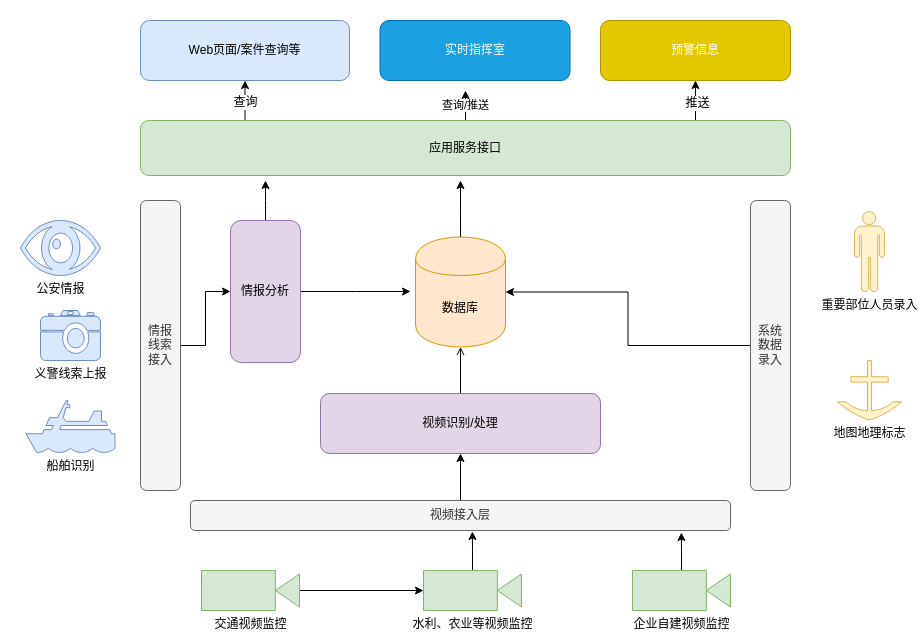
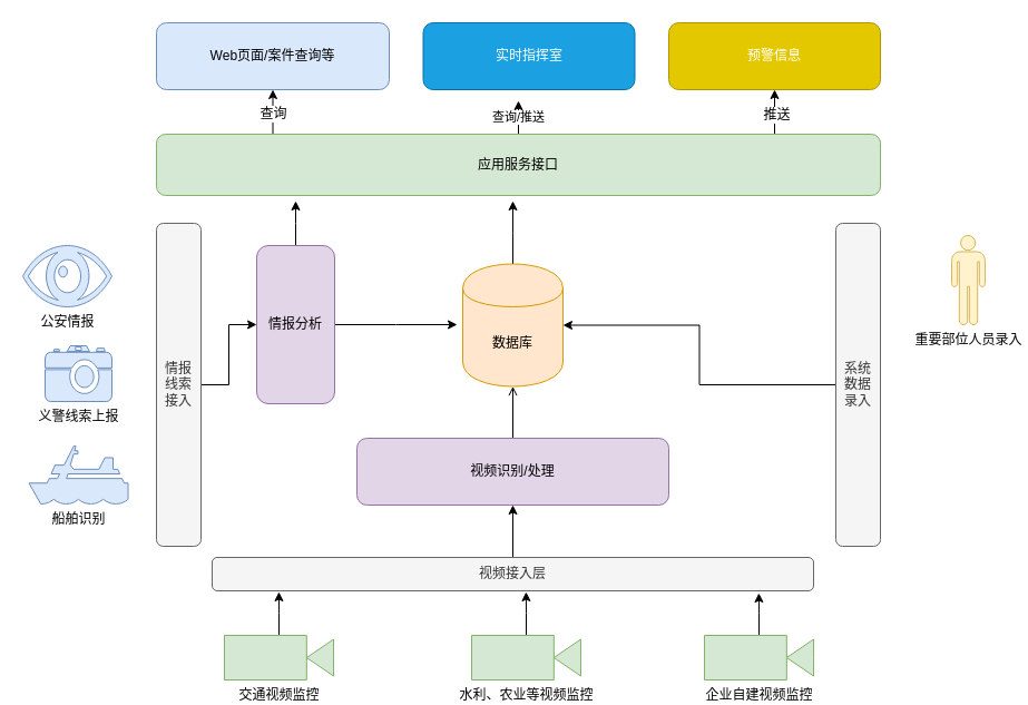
- <mxCell id="18" value="地图地理标志" style="shape=mxgraph.signs.transportation.anchor_4;html=1;pointerEvents=1;fillColor=#fff2cc;strokeColor=#d6b656;verticalLabelPosition=bottom;verticalAlign=top;align=center;" vertex="1" parent="1"><mxGeometry x="837" y="360" width="64" height="59" as="geometry" /></mxCell>
- <mxCell id="4" style="edgeStyle=orthogonalEdgeStyle;rounded=0;orthogonalLoop=1;jettySize=auto;html=1;" edge="1" parent="1" source="5" target="7"><mxGeometry relative="1" as="geometry" /></mxCell>
+ <mxCell id="4" style="edgeStyle=orthogonalEdgeStyle;rounded=0;orthogonalLoop=1;jettySize=auto;html=1;entryX=0.111;entryY=1.033;entryDx=0;entryDy=0;entryPerimeter=0;" edge="1" parent="1" source="5" target="3"><mxGeometry relative="1" as="geometry" /></mxCell>
